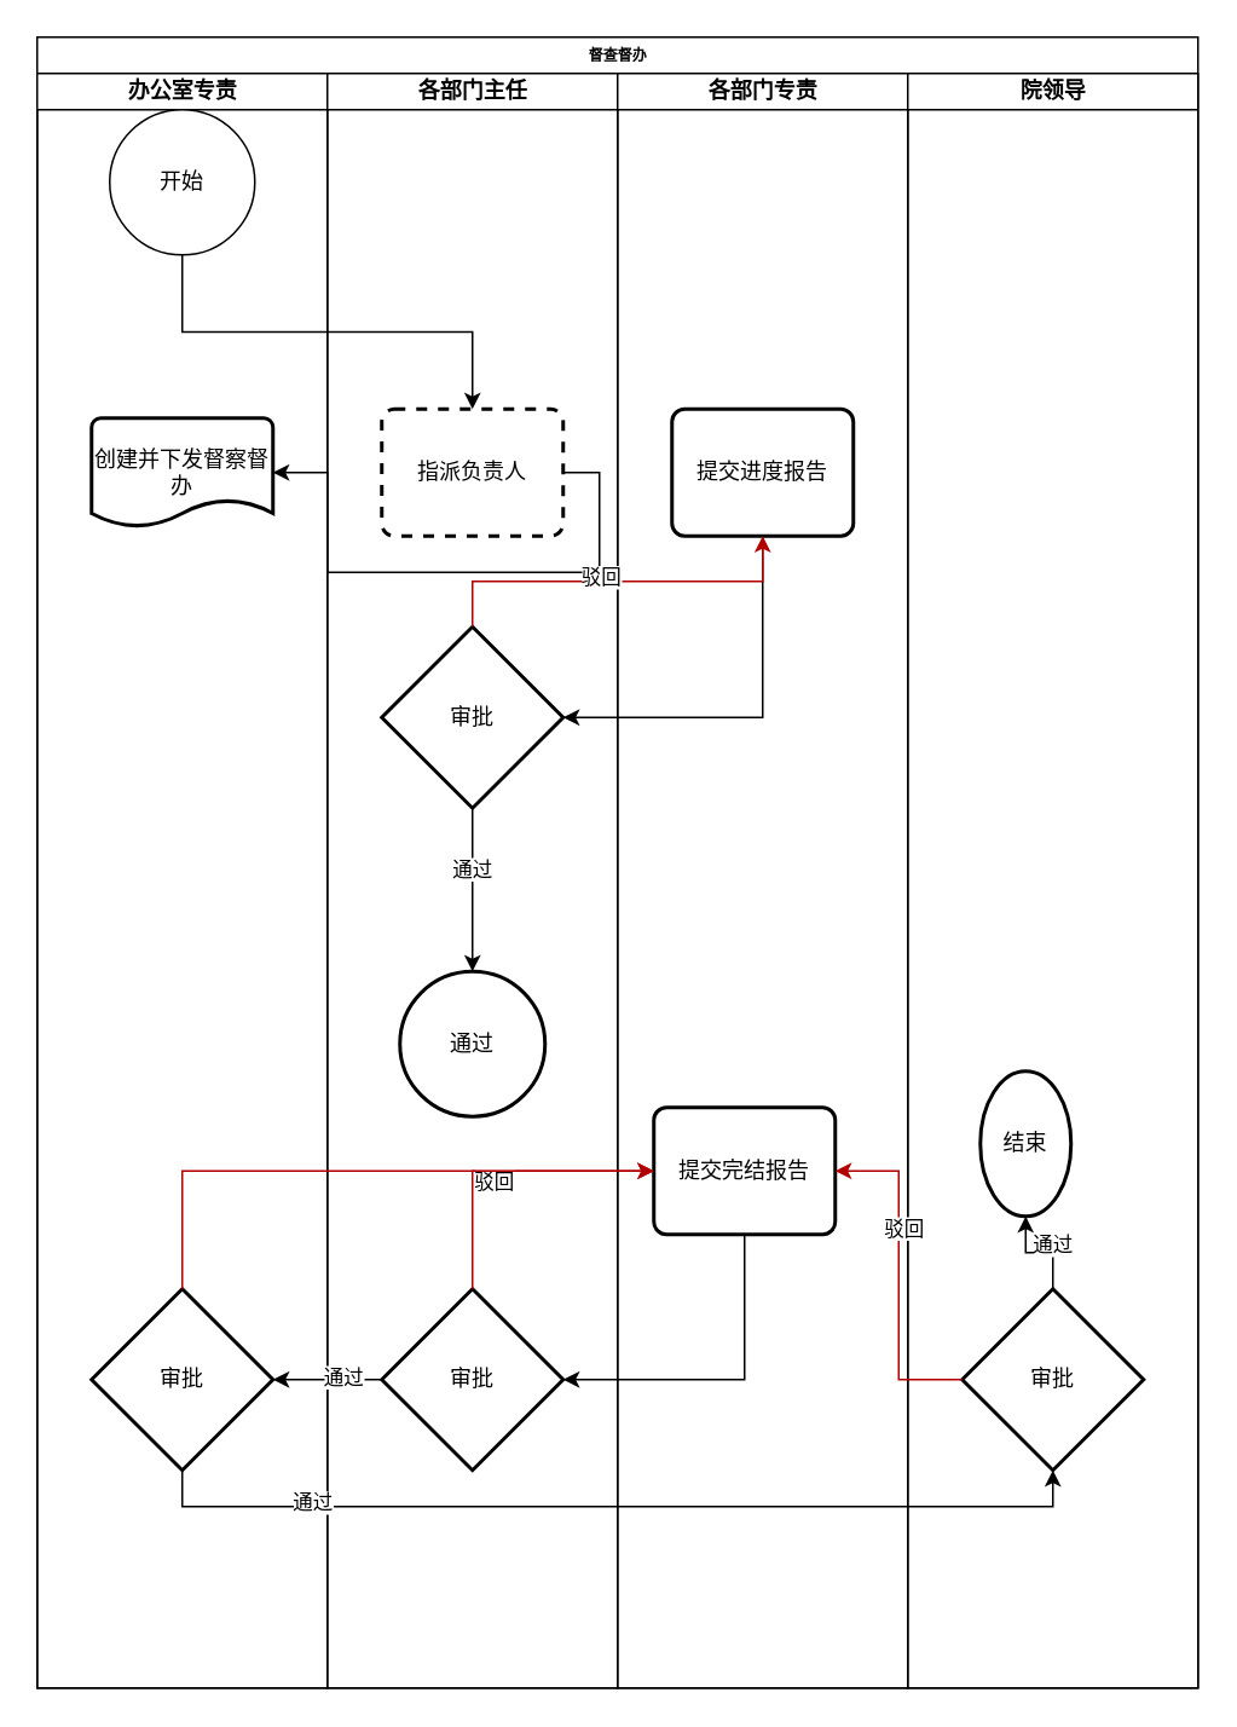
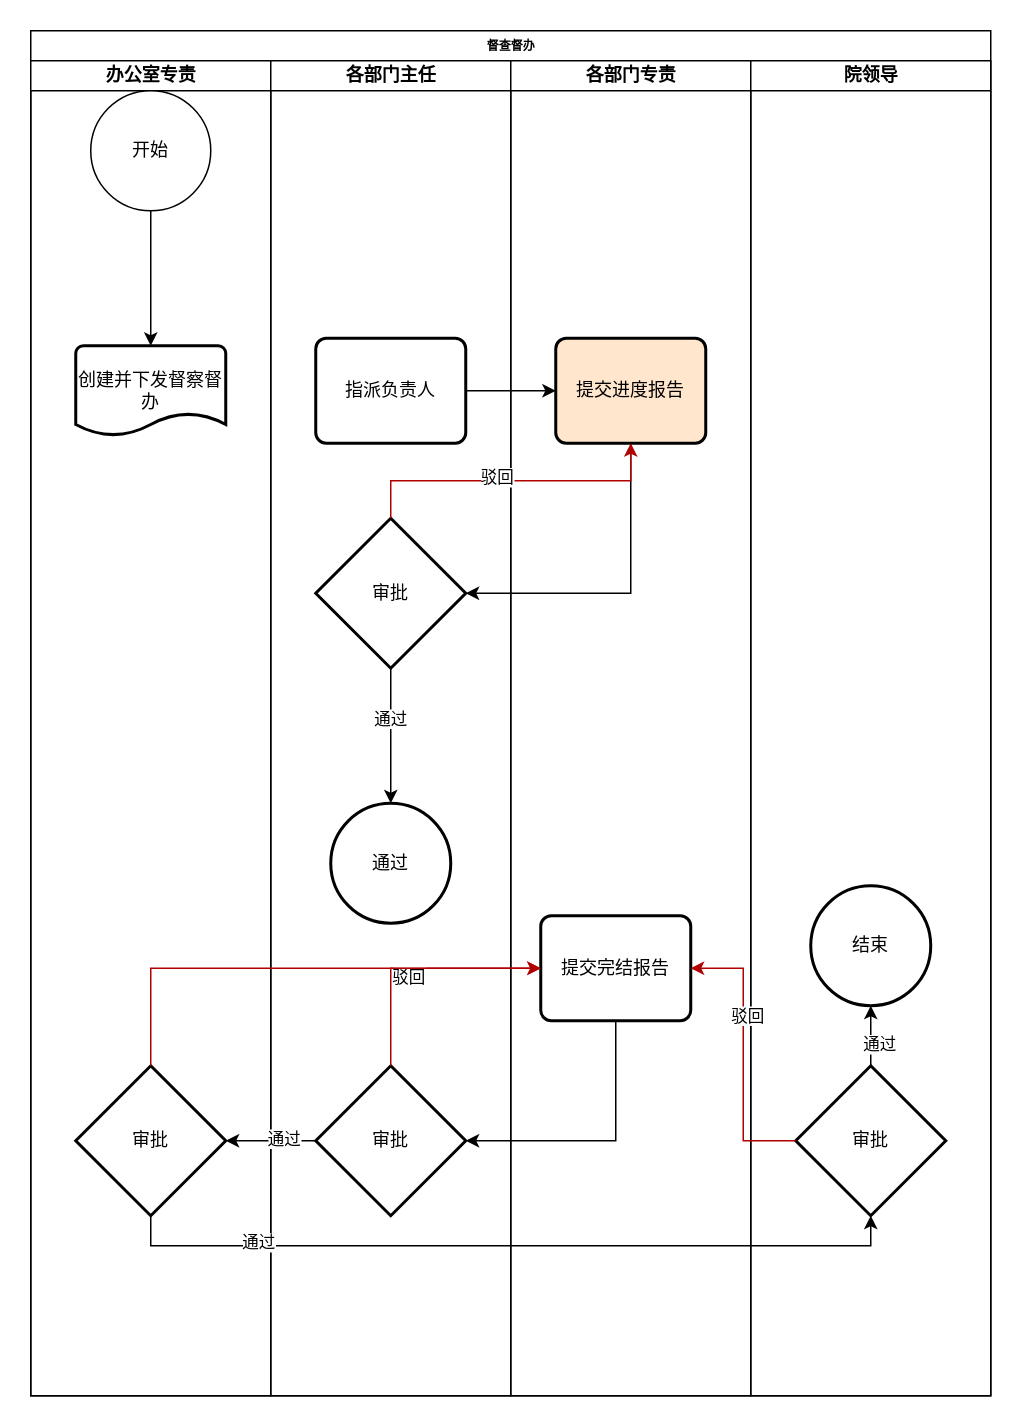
- <mxCell id="4" style="edgeStyle=orthogonalEdgeStyle;rounded=0;orthogonalLoop=1;jettySize=auto;html=1;exitX=0.5;exitY=1;exitDx=0;exitDy=0;" edge="1" parent="3" source="5" target="9"><mxGeometry relative="1" as="geometry" /></mxCell>
+ <mxCell id="4" style="edgeStyle=orthogonalEdgeStyle;rounded=0;orthogonalLoop=1;jettySize=auto;html=1;exitX=0.5;exitY=1;exitDx=0;exitDy=0;entryX=0.5;entryY=0;entryDx=0;entryDy=0;entryPerimeter=0;" edge="1" parent="3" source="5" target="6"><mxGeometry relative="1" as="geometry" /></mxCell>
- <mxCell id="9" value="指派负责人" style="rounded=1;whiteSpace=wrap;html=1;absoluteArcSize=1;arcSize=14;strokeWidth=2;dashed=1;" vertex="1" parent="8"><mxGeometry x="30" y="185" width="100" height="70" as="geometry" /></mxCell>
+ <mxCell id="9" value="指派负责人" style="rounded=1;whiteSpace=wrap;html=1;absoluteArcSize=1;arcSize=14;strokeWidth=2;" vertex="1" parent="8"><mxGeometry x="30" y="185" width="100" height="70" as="geometry" /></mxCell>
- <mxCell id="16" value="提交进度报告" style="rounded=1;whiteSpace=wrap;html=1;absoluteArcSize=1;arcSize=14;strokeWidth=2;" vertex="1" parent="15"><mxGeometry x="30" y="185" width="100" height="70" as="geometry" /></mxCell>
+ <mxCell id="16" value="提交进度报告" style="rounded=1;whiteSpace=wrap;html=1;absoluteArcSize=1;arcSize=14;strokeWidth=2;fillColor=#ffe6cc;" vertex="1" parent="15"><mxGeometry x="30" y="185" width="100" height="70" as="geometry" /></mxCell>
- <mxCell id="23" style="edgeStyle=orthogonalEdgeStyle;rounded=0;orthogonalLoop=1;jettySize=auto;html=1;exitX=1;exitY=0.5;exitDx=0;exitDy=0;" edge="1" parent="2" source="9" target="6"><mxGeometry relative="1" as="geometry" /></mxCell>
+ <mxCell id="23" style="edgeStyle=orthogonalEdgeStyle;rounded=0;orthogonalLoop=1;jettySize=auto;html=1;exitX=1;exitY=0.5;exitDx=0;exitDy=0;entryX=0;entryY=0.5;entryDx=0;entryDy=0;" edge="1" parent="2" source="9" target="16"><mxGeometry relative="1" as="geometry" /></mxCell>
- <mxCell id="22" value="结束" style="ellipse;whiteSpace=wrap;html=1;strokeWidth=2;" vertex="1" parent="18"><mxGeometry x="40" y="550" width="50" height="80" as="geometry" /></mxCell>
+ <mxCell id="22" value="结束" style="ellipse;whiteSpace=wrap;html=1;strokeWidth=2;" vertex="1" parent="18"><mxGeometry x="40" y="550" width="80" height="80" as="geometry" /></mxCell>
